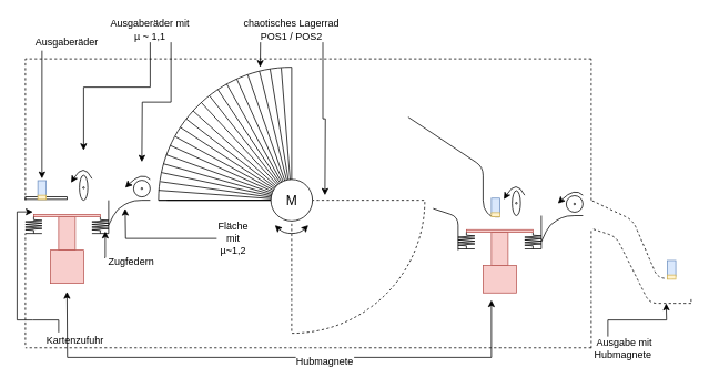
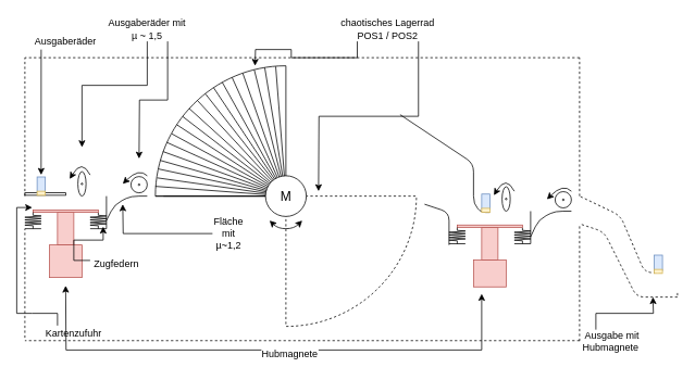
- <mxCell id="80" value="Ausgaberäder mit µ ~ 1,1" style="text;html=1;strokeColor=none;fillColor=none;align=center;verticalAlign=middle;whiteSpace=wrap;rounded=0;" parent="1" vertex="1"><mxGeometry x="130" y="20" width="100" height="30" as="geometry" /></mxCell>
+ <mxCell id="80" value="Ausgaberäder mit µ ~ 1,5" style="text;html=1;strokeColor=none;fillColor=none;align=center;verticalAlign=middle;whiteSpace=wrap;rounded=0;" parent="1" vertex="1"><mxGeometry x="130" y="20" width="100" height="30" as="geometry" /></mxCell>
- <mxCell id="77" value="chaotisches Lagerrad&lt;br&gt;POS1 / POS2&lt;br&gt;" style="text;html=1;strokeColor=none;fillColor=none;align=center;verticalAlign=middle;whiteSpace=wrap;rounded=0;" parent="1" vertex="1"><mxGeometry x="275" y="20" width="150" height="30" as="geometry" /></mxCell>
+ <mxCell id="77" value="chaotisches Lagerrad&lt;br&gt;POS1 / POS2&lt;br&gt;" style="text;html=1;strokeColor=none;fillColor=none;align=center;verticalAlign=middle;whiteSpace=wrap;rounded=0;" parent="1" vertex="1"><mxGeometry x="400" y="20" width="150" height="30" as="geometry" /></mxCell>
- <mxCell id="72" value="Zugfedern&lt;br&gt;" style="text;html=1;strokeColor=none;fillColor=none;align=center;verticalAlign=middle;whiteSpace=wrap;rounded=0;" parent="1" vertex="1"><mxGeometry x="125" y="304" width="65" height="20" as="geometry" /></mxCell>
+ <mxCell id="72" value="Zugfedern&lt;br&gt;" style="text;html=1;strokeColor=none;fillColor=none;align=center;verticalAlign=middle;whiteSpace=wrap;rounded=0;" parent="1" vertex="1"><mxGeometry x="110" y="314" width="65" height="20" as="geometry" /></mxCell>
- <mxCell id="70" value="Hubmagnete" style="text;html=1;strokeColor=none;fillColor=none;align=center;verticalAlign=middle;whiteSpace=wrap;rounded=0;" parent="1" vertex="1"><mxGeometry x="355" y="424" width="70" height="20" as="geometry" /></mxCell>
+ <mxCell id="70" value="Hubmagnete" style="text;html=1;strokeColor=none;fillColor=none;align=center;verticalAlign=middle;whiteSpace=wrap;rounded=0;" parent="1" vertex="1"><mxGeometry x="320" y="424" width="70" height="20" as="geometry" /></mxCell>
